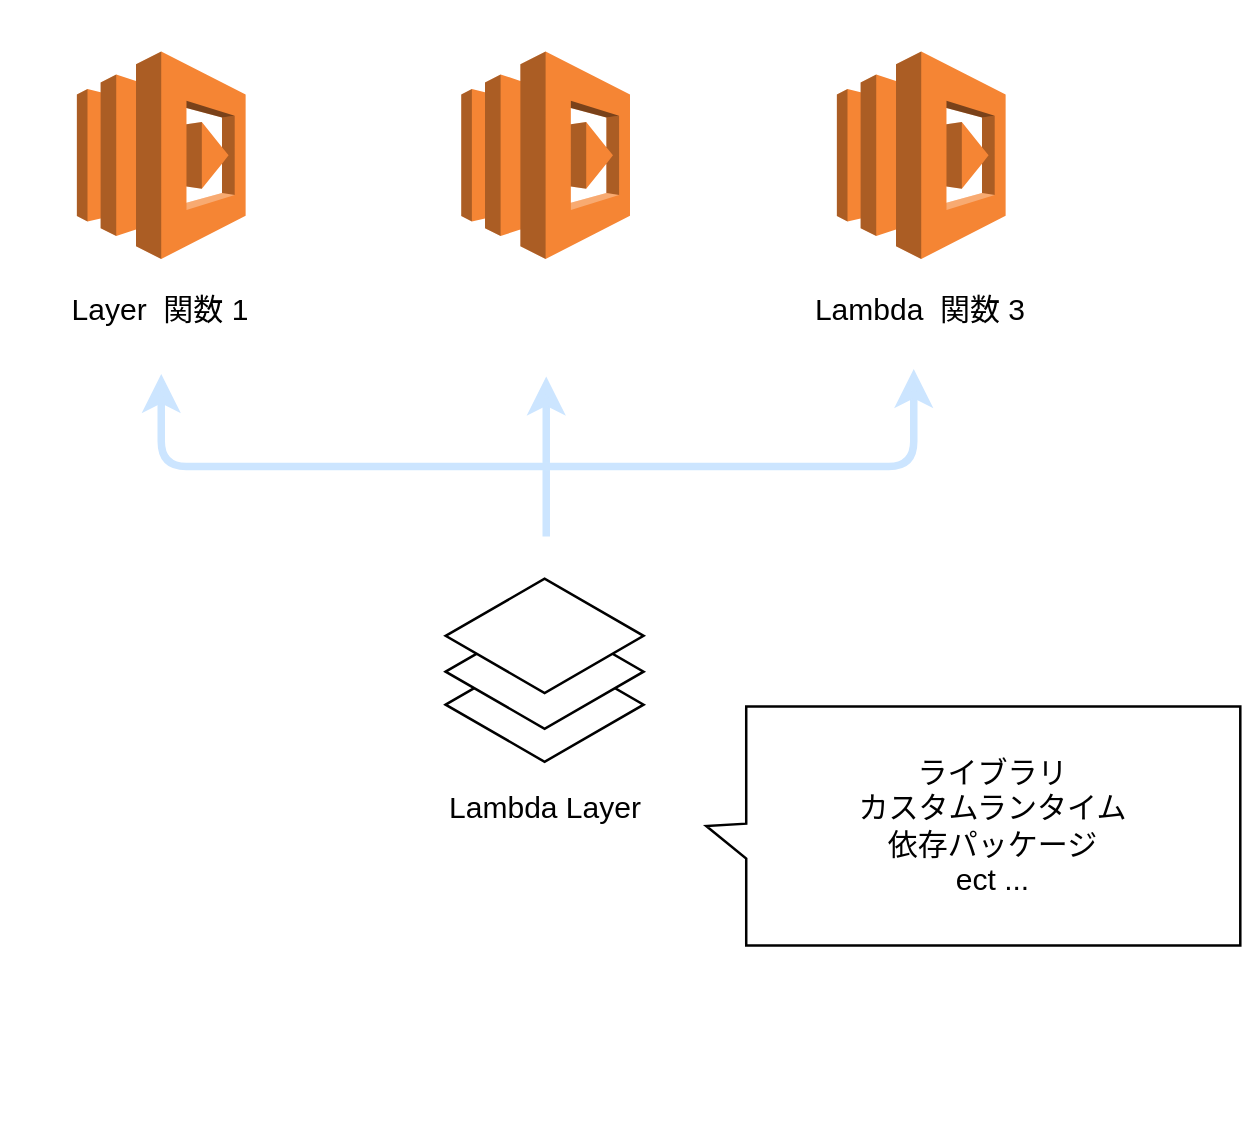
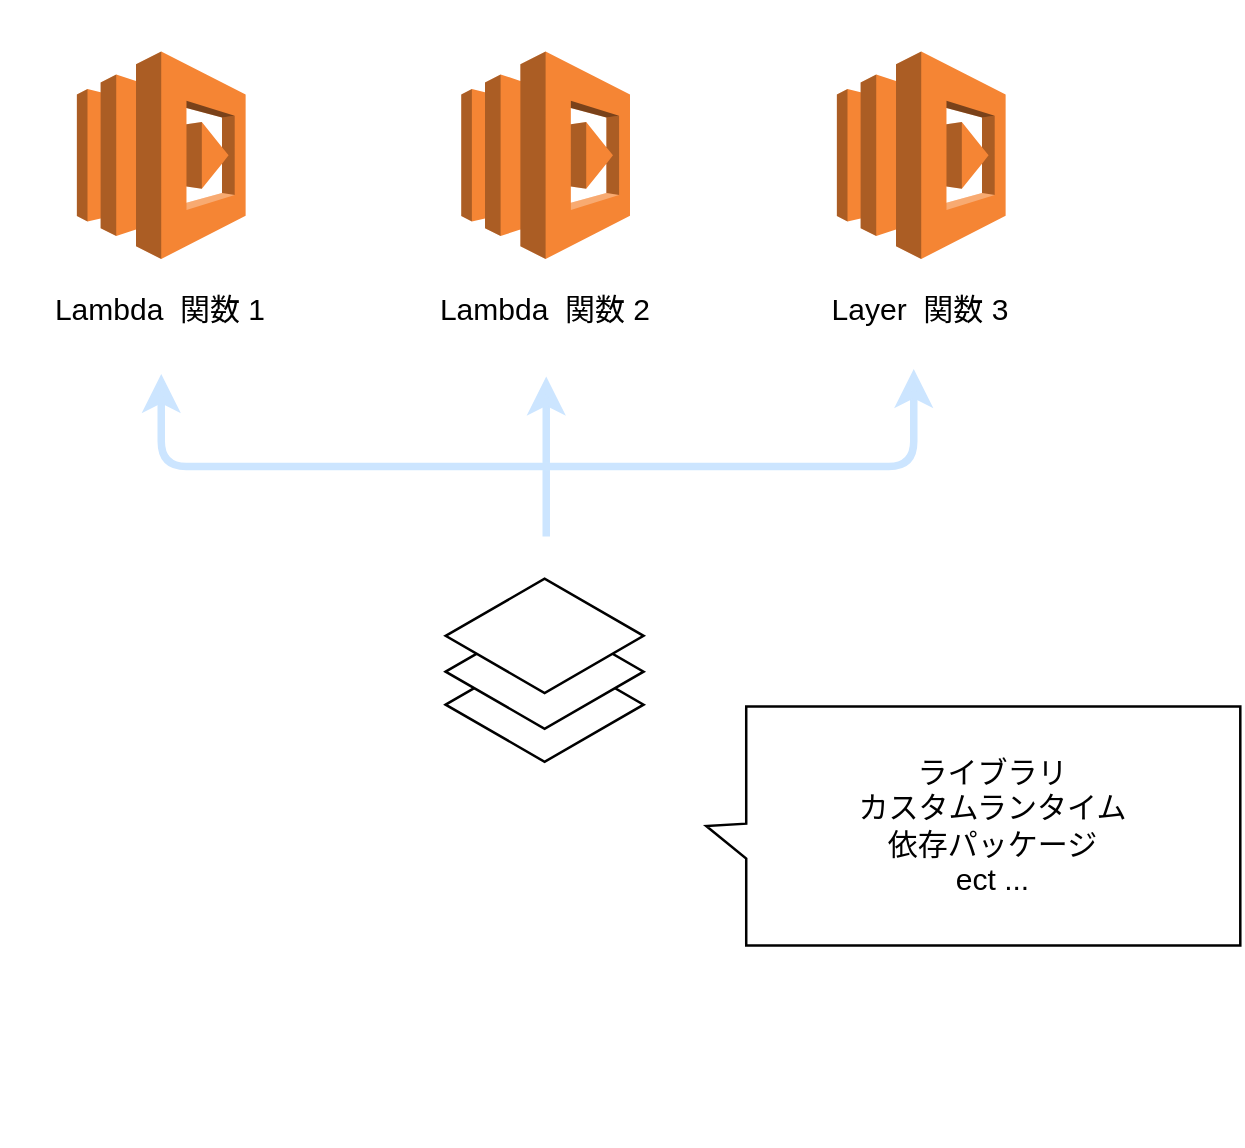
- <mxCell id="7" value="Layer&amp;nbsp; 関数 1" style="text;html=1;strokeColor=none;fillColor=none;align=center;verticalAlign=middle;whiteSpace=wrap;rounded=0;" vertex="1" parent="5"><mxGeometry y="94" width="88" height="20" as="geometry" /></mxCell>
+ <mxCell id="7" value="Lambda&amp;nbsp; 関数 1" style="text;html=1;strokeColor=none;fillColor=none;align=center;verticalAlign=middle;whiteSpace=wrap;rounded=0;" vertex="1" parent="5"><mxGeometry y="94" width="88" height="20" as="geometry" /></mxCell>
+ <mxCell id="4" value="Lambda&amp;nbsp; 関数 2" style="text;html=1;strokeColor=none;fillColor=none;align=center;verticalAlign=middle;whiteSpace=wrap;rounded=0;" vertex="1" parent="2"><mxGeometry y="94" width="88" height="20" as="geometry" /></mxCell>
- <mxCell id="10" value="Lambda&amp;nbsp; 関数 3" style="text;html=1;strokeColor=none;fillColor=none;align=center;verticalAlign=middle;whiteSpace=wrap;rounded=0;" vertex="1" parent="8"><mxGeometry y="94" width="88" height="20" as="geometry" /></mxCell>
+ <mxCell id="10" value="Layer&amp;nbsp; 関数 3" style="text;html=1;strokeColor=none;fillColor=none;align=center;verticalAlign=middle;whiteSpace=wrap;rounded=0;" vertex="1" parent="8"><mxGeometry y="94" width="88" height="20" as="geometry" /></mxCell>
- <mxCell id="17" value="Lambda Layer" style="text;html=1;strokeColor=none;fillColor=none;align=center;verticalAlign=middle;whiteSpace=wrap;rounded=0;" vertex="1" parent="11"><mxGeometry y="83" width="113.62" height="20" as="geometry" /></mxCell>
